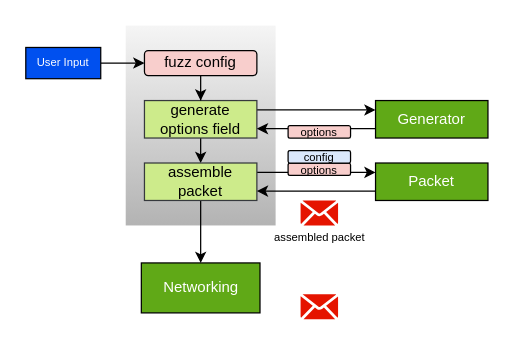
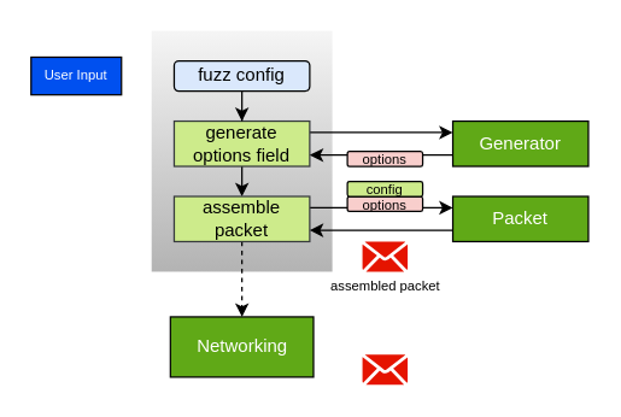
- <mxCell id="20" style="edgeStyle=orthogonalEdgeStyle;rounded=0;orthogonalLoop=1;jettySize=auto;html=1;exitX=1;exitY=0.5;exitDx=0;exitDy=0;fontSize=9;startArrow=none;startFill=0;endArrow=classic;endFill=1;" edge="1" parent="1" source="21" target="14"><mxGeometry relative="1" as="geometry" /></mxCell>
- <mxCell id="14" value="fuzz config" style="rounded=1;whiteSpace=wrap;html=1;fillColor=#f8cecc;strokeColor=#000000;" vertex="1" parent="1"><mxGeometry x="115" y="40" width="90" height="20" as="geometry" /></mxCell>
+ <mxCell id="14" value="fuzz config" style="rounded=1;whiteSpace=wrap;html=1;fillColor=#dae8fc;strokeColor=#000000;" vertex="1" parent="1"><mxGeometry x="115" y="40" width="90" height="20" as="geometry" /></mxCell>
- <mxCell id="19" value="&lt;font style=&quot;font-size: 9px&quot;&gt;config&lt;/font&gt;" style="rounded=1;whiteSpace=wrap;html=1;fillColor=#dae8fc;strokeColor=#000000;" vertex="1" parent="1"><mxGeometry x="230" y="120" width="50" height="10" as="geometry" /></mxCell>
+ <mxCell id="19" value="&lt;font style=&quot;font-size: 9px&quot;&gt;config&lt;/font&gt;" style="rounded=1;whiteSpace=wrap;html=1;fillColor=#cdeb8b;strokeColor=#000000;" vertex="1" parent="1"><mxGeometry x="230" y="120" width="50" height="10" as="geometry" /></mxCell>
- <mxCell id="11" style="edgeStyle=orthogonalEdgeStyle;rounded=0;orthogonalLoop=1;jettySize=auto;html=1;exitX=0.5;exitY=1;exitDx=0;exitDy=0;fontSize=9;startArrow=none;startFill=0;endArrow=classic;endFill=1;" edge="1" parent="1" source="12" target="3"><mxGeometry relative="1" as="geometry" /></mxCell>
+ <mxCell id="11" style="edgeStyle=orthogonalEdgeStyle;rounded=0;orthogonalLoop=1;jettySize=auto;html=1;exitX=0.5;exitY=1;exitDx=0;exitDy=0;fontSize=9;startArrow=none;startFill=0;endArrow=classic;endFill=1;dashed=1;" edge="1" parent="1" source="12" target="3"><mxGeometry relative="1" as="geometry" /></mxCell>
